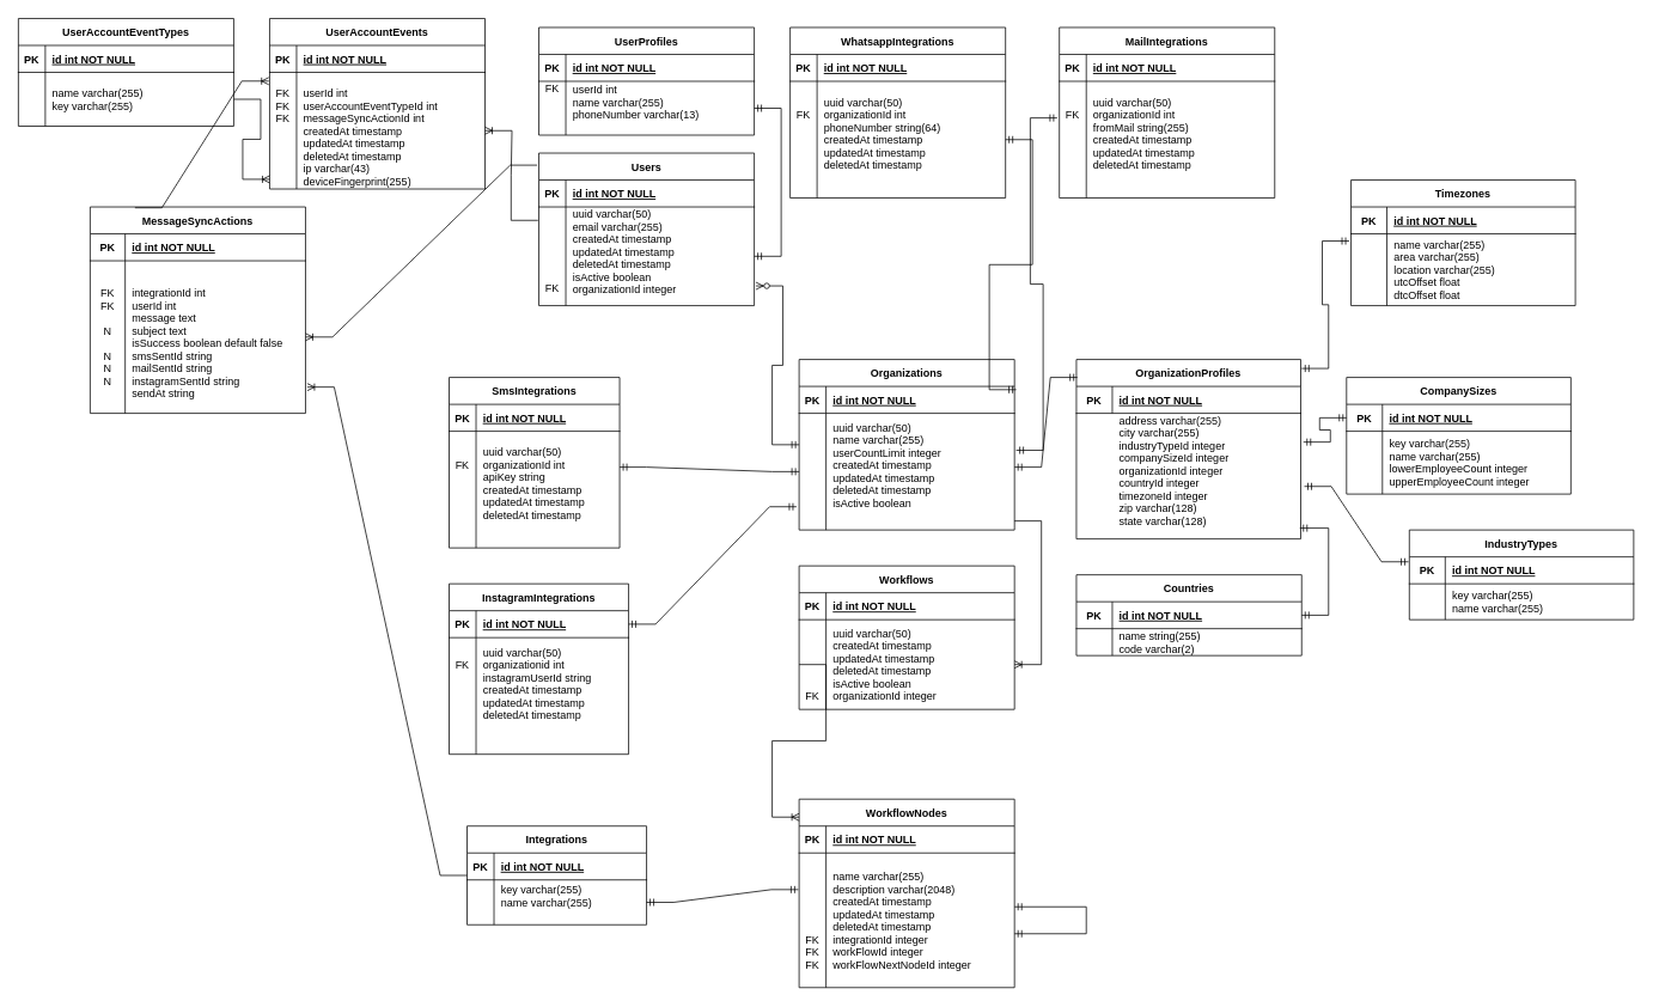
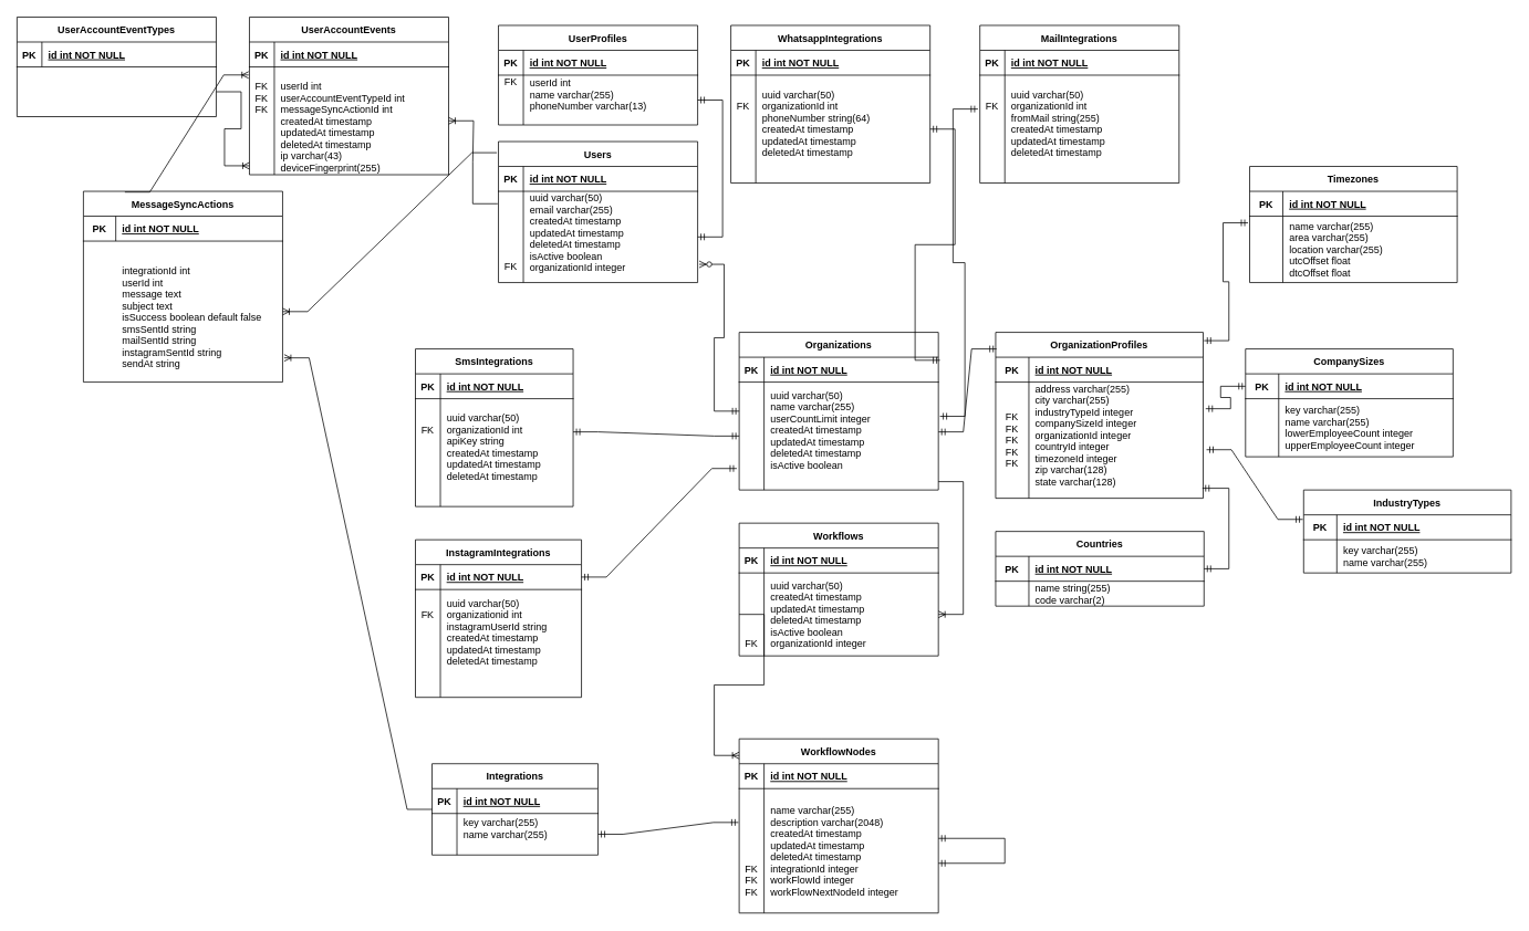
- <mxCell id="144" value="name varchar(255)&#10;key varchar(255)" style="shape=partialRectangle;overflow=hidden;connectable=0;fillColor=none;top=0;left=0;bottom=0;right=0;align=left;spacingLeft=6;" parent="142" vertex="1"><mxGeometry x="30" width="210" height="60" as="geometry"><mxRectangle width="210" height="60" as="alternateBounds" /></mxGeometry></mxCell>
- <mxCell id="127" value="FK&#10;FK&#10;&#10;N&#10;&#10;N&#10;N&#10;N" style="shape=partialRectangle;overflow=hidden;connectable=0;fillColor=none;top=0;left=0;bottom=0;right=0;" parent="126" vertex="1"><mxGeometry width="39" height="170" as="geometry"><mxRectangle width="39" height="170" as="alternateBounds" /></mxGeometry></mxCell>
+ <mxCell id="30" value="FK&#10;FK&#10;FK&#10;FK&#10;FK" style="shape=partialRectangle;overflow=hidden;connectable=0;fillColor=none;top=0;left=0;bottom=0;right=0;" parent="29" vertex="1"><mxGeometry width="40" height="140" as="geometry"><mxRectangle width="40" height="140" as="alternateBounds" /></mxGeometry></mxCell>
